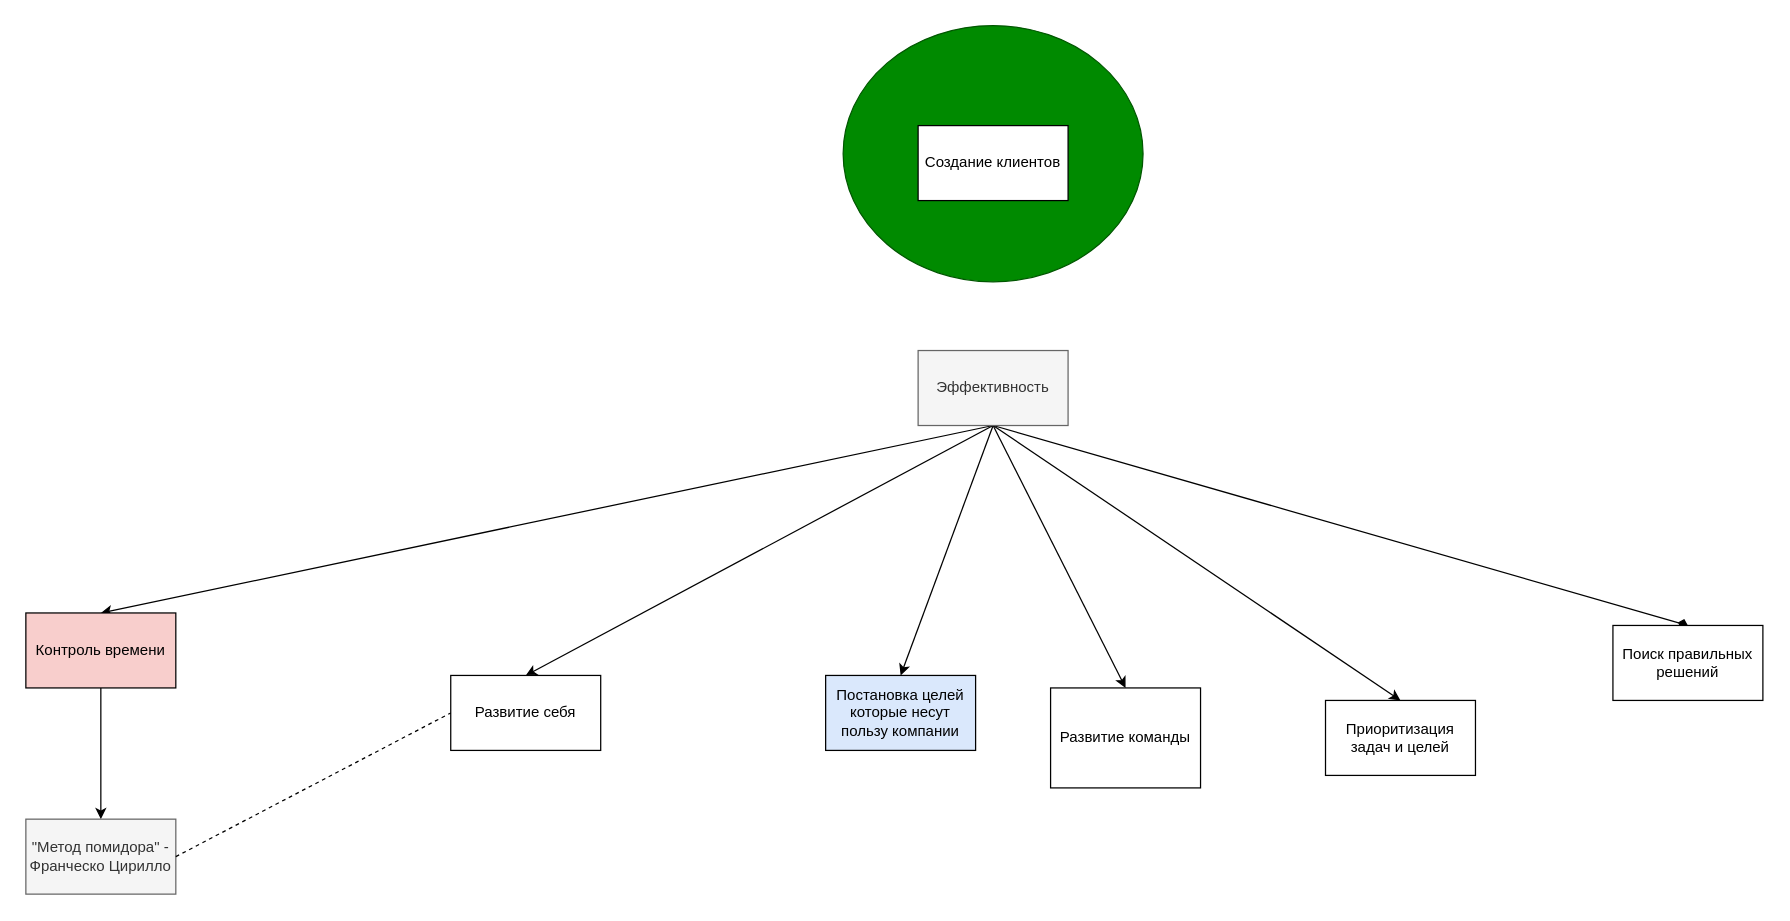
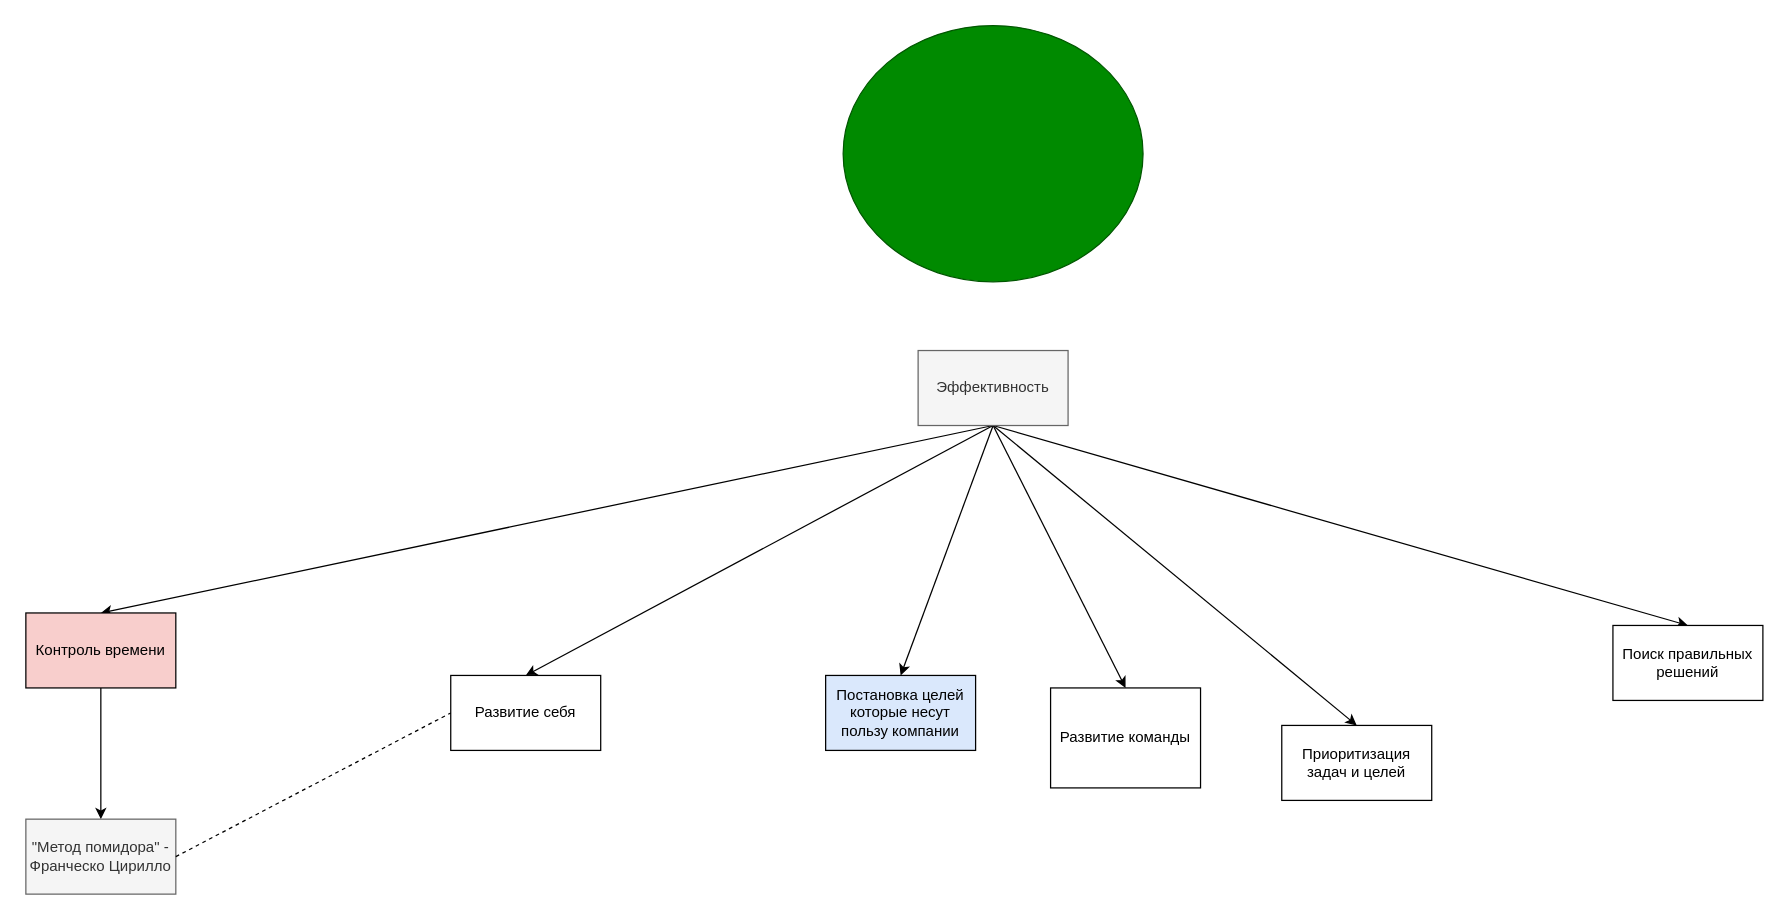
- <mxCell id="17" value="Создание клиентов" style="rounded=0;whiteSpace=wrap;html=1;" vertex="1" parent="1"><mxGeometry x="734" y="100" width="120" height="60" as="geometry" /></mxCell>
- <mxCell id="8" style="rounded=0;orthogonalLoop=1;jettySize=auto;html=1;exitX=0.5;exitY=1;exitDx=0;exitDy=0;entryX=0.5;entryY=0;entryDx=0;entryDy=0;endArrow=diamond;" edge="1" parent="1" source="9" target="16"><mxGeometry relative="1" as="geometry" /></mxCell>
+ <mxCell id="8" style="rounded=0;orthogonalLoop=1;jettySize=auto;html=1;exitX=0.5;exitY=1;exitDx=0;exitDy=0;entryX=0.5;entryY=0;entryDx=0;entryDy=0;" edge="1" parent="1" source="9" target="16"><mxGeometry relative="1" as="geometry" /></mxCell>
- <mxCell id="15" value="Приоритизация задач и целей" style="rounded=0;whiteSpace=wrap;html=1;" vertex="1" parent="1"><mxGeometry x="1060" y="560" width="120" height="60" as="geometry" /></mxCell>
+ <mxCell id="15" value="Приоритизация задач и целей" style="rounded=0;whiteSpace=wrap;html=1;" vertex="1" parent="1"><mxGeometry x="1025" y="580" width="120" height="60" as="geometry" /></mxCell>
